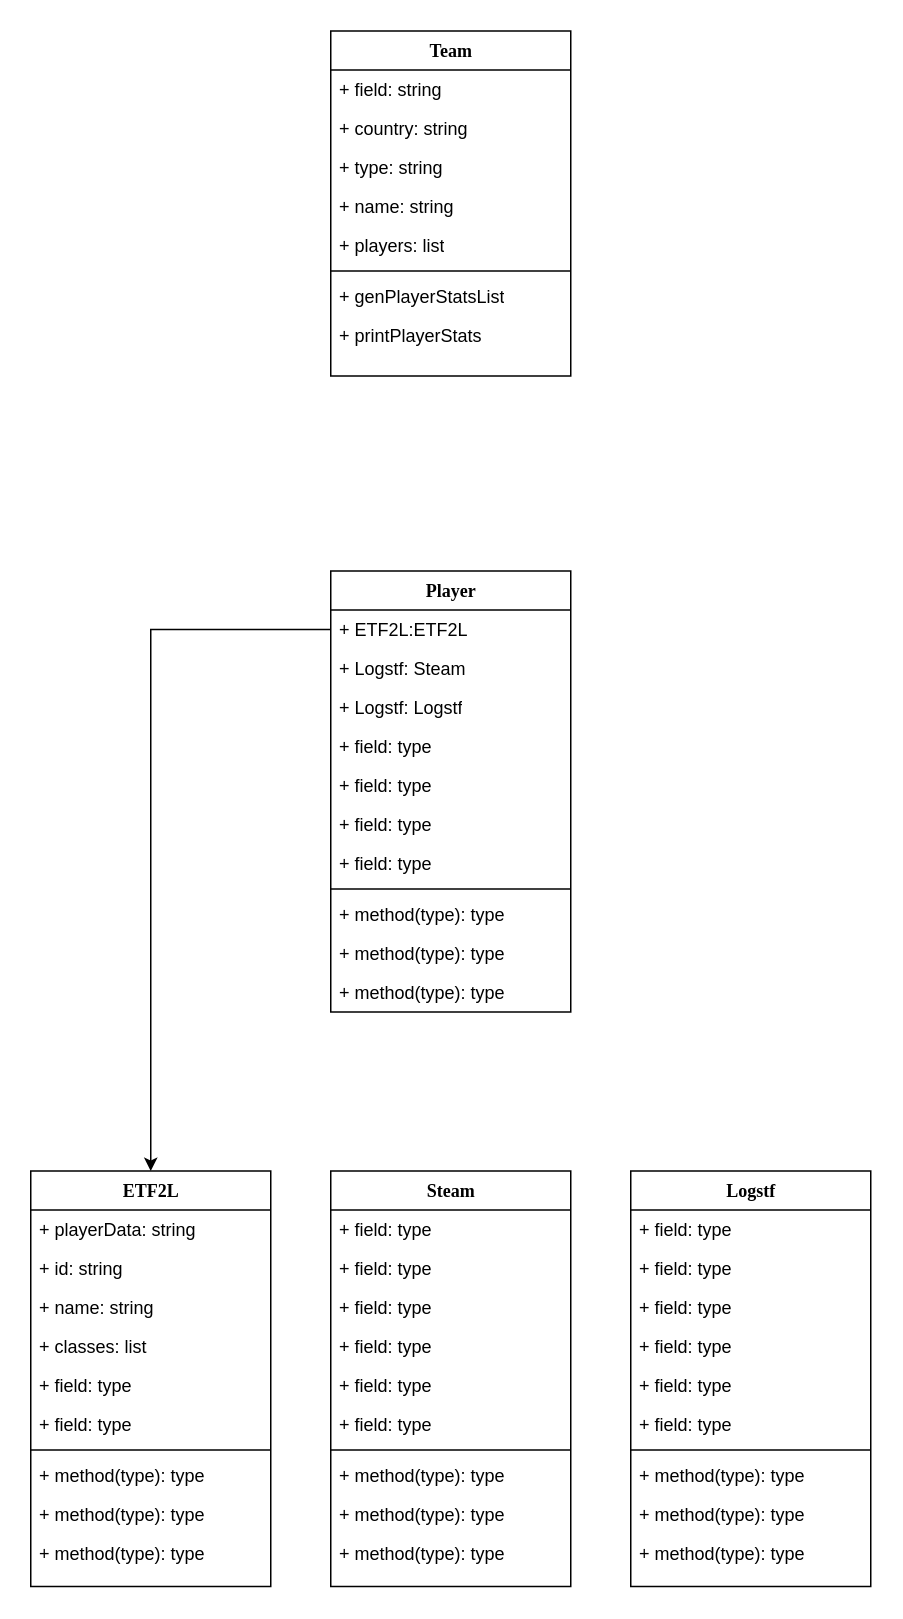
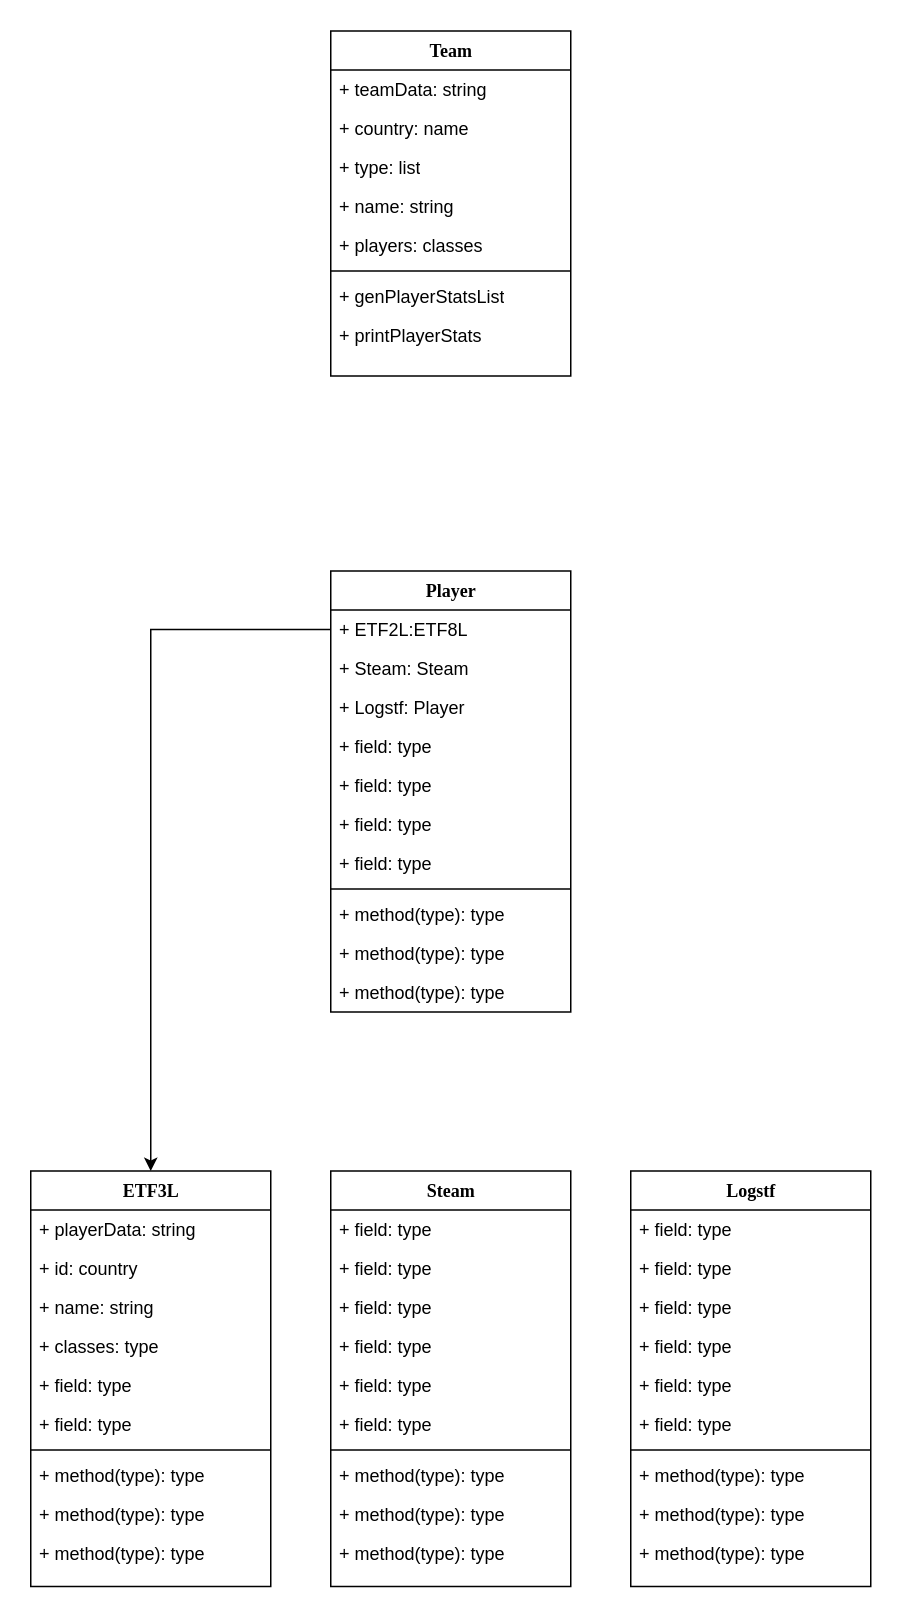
- <mxCell id="3" value="+ field: string" style="text;html=1;strokeColor=none;fillColor=none;align=left;verticalAlign=top;spacingLeft=4;spacingRight=4;whiteSpace=wrap;overflow=hidden;rotatable=0;points=[[0,0.5],[1,0.5]];portConstraint=eastwest;" parent="2" vertex="1"><mxGeometry y="26" width="160" height="26" as="geometry" /></mxCell>
+ <mxCell id="3" value="+ teamData: string" style="text;html=1;strokeColor=none;fillColor=none;align=left;verticalAlign=top;spacingLeft=4;spacingRight=4;whiteSpace=wrap;overflow=hidden;rotatable=0;points=[[0,0.5],[1,0.5]];portConstraint=eastwest;" parent="2" vertex="1"><mxGeometry y="26" width="160" height="26" as="geometry" /></mxCell>
- <mxCell id="4" value="+ country: string" style="text;html=1;strokeColor=none;fillColor=none;align=left;verticalAlign=top;spacingLeft=4;spacingRight=4;whiteSpace=wrap;overflow=hidden;rotatable=0;points=[[0,0.5],[1,0.5]];portConstraint=eastwest;" parent="2" vertex="1"><mxGeometry y="52" width="160" height="26" as="geometry" /></mxCell>
+ <mxCell id="4" value="+ country: name" style="text;html=1;strokeColor=none;fillColor=none;align=left;verticalAlign=top;spacingLeft=4;spacingRight=4;whiteSpace=wrap;overflow=hidden;rotatable=0;points=[[0,0.5],[1,0.5]];portConstraint=eastwest;" parent="2" vertex="1"><mxGeometry y="52" width="160" height="26" as="geometry" /></mxCell>
- <mxCell id="5" value="+ type: string" style="text;html=1;strokeColor=none;fillColor=none;align=left;verticalAlign=top;spacingLeft=4;spacingRight=4;whiteSpace=wrap;overflow=hidden;rotatable=0;points=[[0,0.5],[1,0.5]];portConstraint=eastwest;" parent="2" vertex="1"><mxGeometry y="78" width="160" height="26" as="geometry" /></mxCell>
+ <mxCell id="5" value="+ type: list" style="text;html=1;strokeColor=none;fillColor=none;align=left;verticalAlign=top;spacingLeft=4;spacingRight=4;whiteSpace=wrap;overflow=hidden;rotatable=0;points=[[0,0.5],[1,0.5]];portConstraint=eastwest;" parent="2" vertex="1"><mxGeometry y="78" width="160" height="26" as="geometry" /></mxCell>
- <mxCell id="7" value="+ players: list" style="text;html=1;strokeColor=none;fillColor=none;align=left;verticalAlign=top;spacingLeft=4;spacingRight=4;whiteSpace=wrap;overflow=hidden;rotatable=0;points=[[0,0.5],[1,0.5]];portConstraint=eastwest;" parent="2" vertex="1"><mxGeometry y="130" width="160" height="26" as="geometry" /></mxCell>
+ <mxCell id="7" value="+ players: classes" style="text;html=1;strokeColor=none;fillColor=none;align=left;verticalAlign=top;spacingLeft=4;spacingRight=4;whiteSpace=wrap;overflow=hidden;rotatable=0;points=[[0,0.5],[1,0.5]];portConstraint=eastwest;" parent="2" vertex="1"><mxGeometry y="130" width="160" height="26" as="geometry" /></mxCell>
- <mxCell id="12" value="+ ETF2L:ETF2L" style="text;html=1;strokeColor=none;fillColor=none;align=left;verticalAlign=top;spacingLeft=4;spacingRight=4;whiteSpace=wrap;overflow=hidden;rotatable=0;points=[[0,0.5],[1,0.5]];portConstraint=eastwest;" vertex="1" parent="11"><mxGeometry y="26" width="160" height="26" as="geometry" /></mxCell>
+ <mxCell id="12" value="+ ETF2L:ETF8L" style="text;html=1;strokeColor=none;fillColor=none;align=left;verticalAlign=top;spacingLeft=4;spacingRight=4;whiteSpace=wrap;overflow=hidden;rotatable=0;points=[[0,0.5],[1,0.5]];portConstraint=eastwest;" vertex="1" parent="11"><mxGeometry y="26" width="160" height="26" as="geometry" /></mxCell>
- <mxCell id="13" value="+ Logstf: Steam" style="text;html=1;strokeColor=none;fillColor=none;align=left;verticalAlign=top;spacingLeft=4;spacingRight=4;whiteSpace=wrap;overflow=hidden;rotatable=0;points=[[0,0.5],[1,0.5]];portConstraint=eastwest;" vertex="1" parent="11"><mxGeometry y="52" width="160" height="26" as="geometry" /></mxCell>
+ <mxCell id="13" value="+ Steam: Steam" style="text;html=1;strokeColor=none;fillColor=none;align=left;verticalAlign=top;spacingLeft=4;spacingRight=4;whiteSpace=wrap;overflow=hidden;rotatable=0;points=[[0,0.5],[1,0.5]];portConstraint=eastwest;" vertex="1" parent="11"><mxGeometry y="52" width="160" height="26" as="geometry" /></mxCell>
- <mxCell id="14" value="+ Logstf: Logstf" style="text;html=1;strokeColor=none;fillColor=none;align=left;verticalAlign=top;spacingLeft=4;spacingRight=4;whiteSpace=wrap;overflow=hidden;rotatable=0;points=[[0,0.5],[1,0.5]];portConstraint=eastwest;" vertex="1" parent="11"><mxGeometry y="78" width="160" height="26" as="geometry" /></mxCell>
+ <mxCell id="14" value="+ Logstf: Player" style="text;html=1;strokeColor=none;fillColor=none;align=left;verticalAlign=top;spacingLeft=4;spacingRight=4;whiteSpace=wrap;overflow=hidden;rotatable=0;points=[[0,0.5],[1,0.5]];portConstraint=eastwest;" vertex="1" parent="11"><mxGeometry y="78" width="160" height="26" as="geometry" /></mxCell>
- <mxCell id="23" value="ETF2L" style="swimlane;html=1;fontStyle=1;align=center;verticalAlign=top;childLayout=stackLayout;horizontal=1;startSize=26;horizontalStack=0;resizeParent=1;resizeLast=0;collapsible=1;marginBottom=0;swimlaneFillColor=#ffffff;rounded=0;shadow=0;comic=0;labelBackgroundColor=none;strokeWidth=1;fillColor=none;fontFamily=Verdana;fontSize=12" vertex="1" parent="1"><mxGeometry x="20" y="780" width="160" height="277" as="geometry" /></mxCell>
+ <mxCell id="23" value="ETF3L" style="swimlane;html=1;fontStyle=1;align=center;verticalAlign=top;childLayout=stackLayout;horizontal=1;startSize=26;horizontalStack=0;resizeParent=1;resizeLast=0;collapsible=1;marginBottom=0;swimlaneFillColor=#ffffff;rounded=0;shadow=0;comic=0;labelBackgroundColor=none;strokeWidth=1;fillColor=none;fontFamily=Verdana;fontSize=12" vertex="1" parent="1"><mxGeometry x="20" y="780" width="160" height="277" as="geometry" /></mxCell>
- <mxCell id="25" value="+ id: string" style="text;html=1;strokeColor=none;fillColor=none;align=left;verticalAlign=top;spacingLeft=4;spacingRight=4;whiteSpace=wrap;overflow=hidden;rotatable=0;points=[[0,0.5],[1,0.5]];portConstraint=eastwest;" vertex="1" parent="23"><mxGeometry y="52" width="160" height="26" as="geometry" /></mxCell>
+ <mxCell id="25" value="+ id: country" style="text;html=1;strokeColor=none;fillColor=none;align=left;verticalAlign=top;spacingLeft=4;spacingRight=4;whiteSpace=wrap;overflow=hidden;rotatable=0;points=[[0,0.5],[1,0.5]];portConstraint=eastwest;" vertex="1" parent="23"><mxGeometry y="52" width="160" height="26" as="geometry" /></mxCell>
- <mxCell id="27" value="+ classes: list" style="text;html=1;strokeColor=none;fillColor=none;align=left;verticalAlign=top;spacingLeft=4;spacingRight=4;whiteSpace=wrap;overflow=hidden;rotatable=0;points=[[0,0.5],[1,0.5]];portConstraint=eastwest;" vertex="1" parent="23"><mxGeometry y="104" width="160" height="26" as="geometry" /></mxCell>
+ <mxCell id="27" value="+ classes: type" style="text;html=1;strokeColor=none;fillColor=none;align=left;verticalAlign=top;spacingLeft=4;spacingRight=4;whiteSpace=wrap;overflow=hidden;rotatable=0;points=[[0,0.5],[1,0.5]];portConstraint=eastwest;" vertex="1" parent="23"><mxGeometry y="104" width="160" height="26" as="geometry" /></mxCell>
